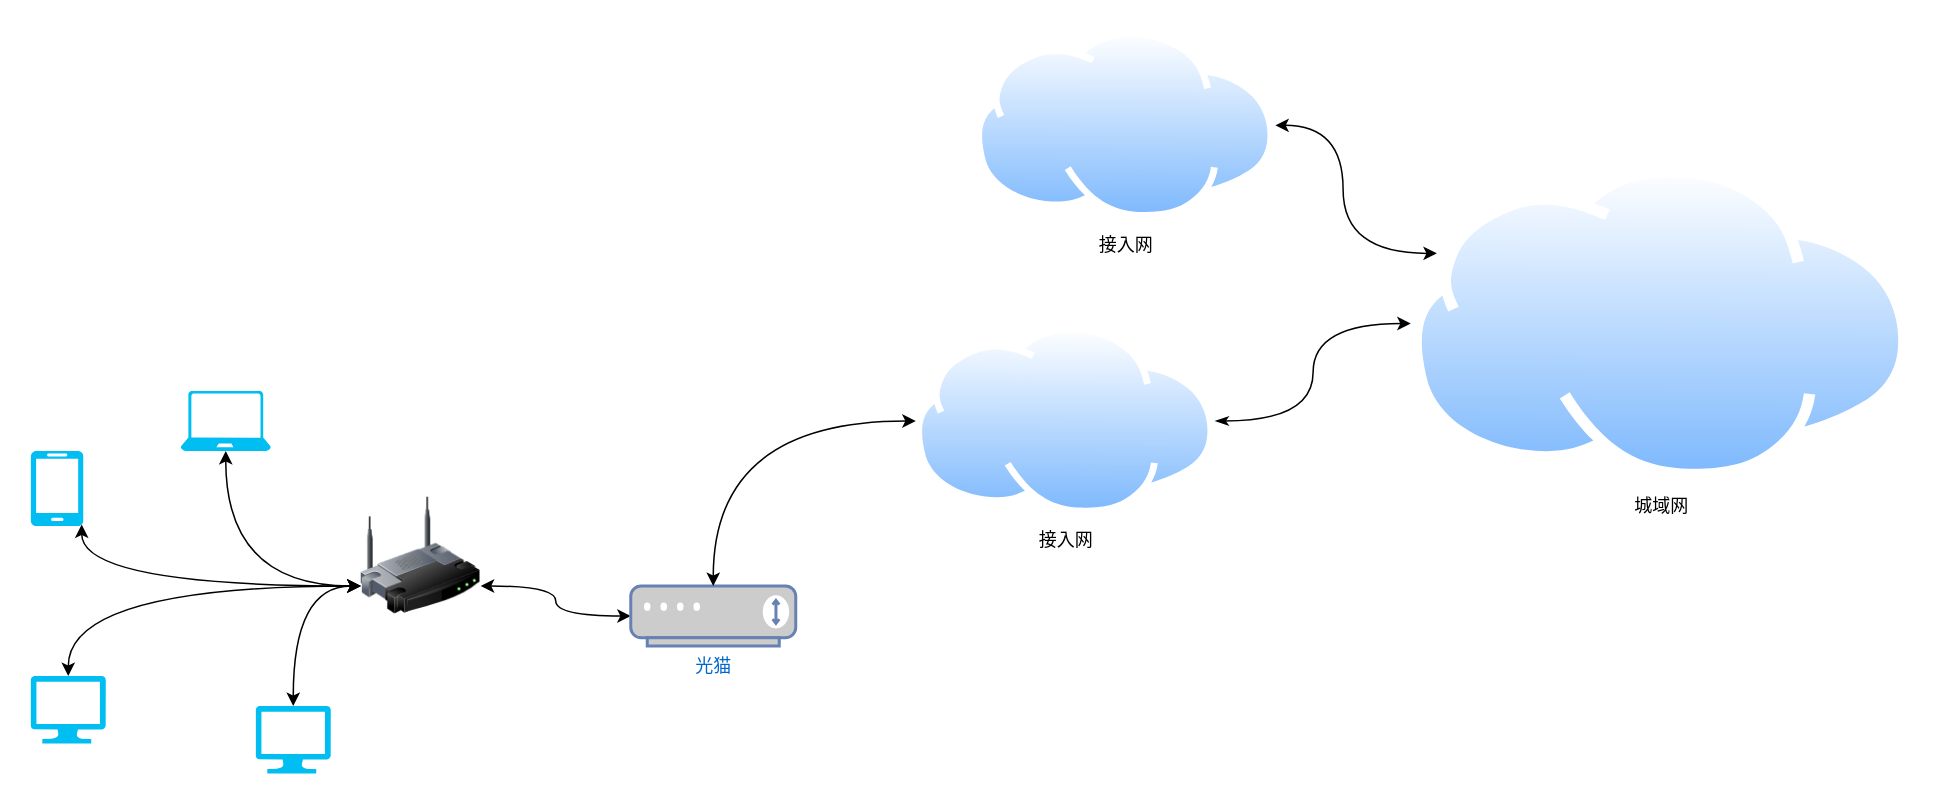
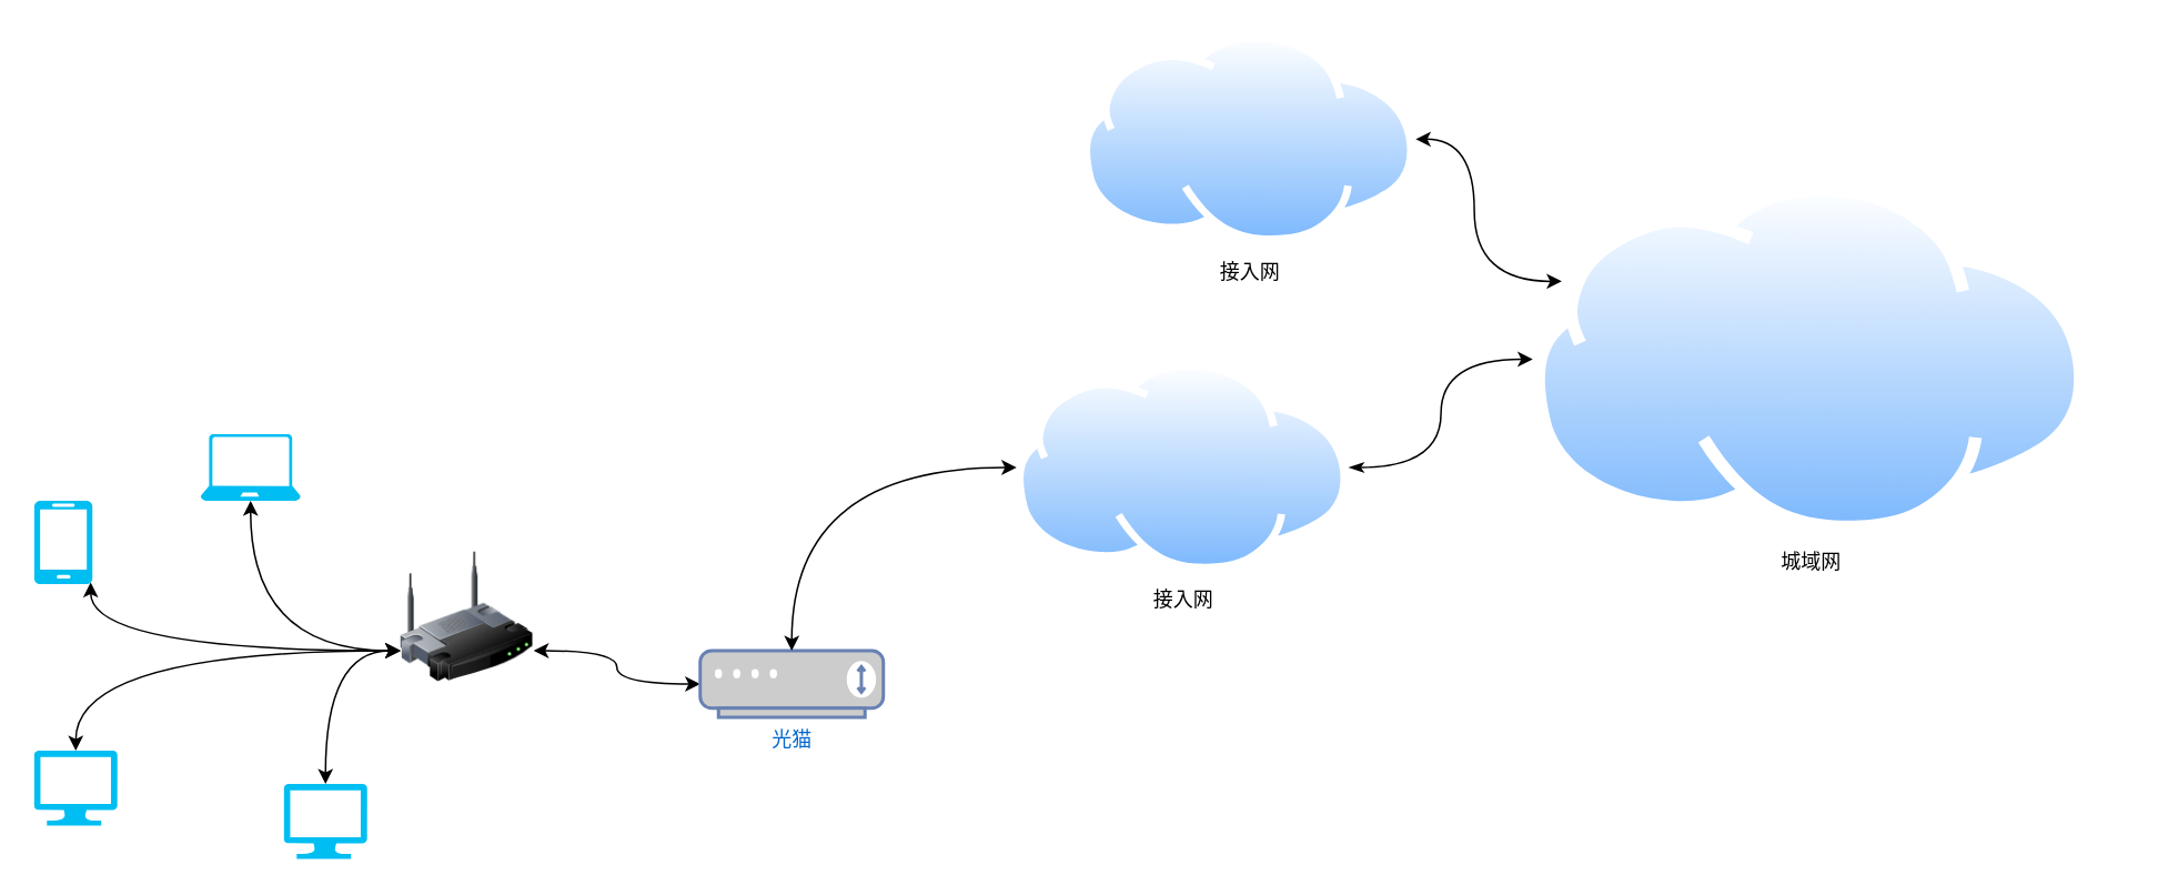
- <mxCell id="17" value="城域网" style="aspect=fixed;perimeter=ellipsePerimeter;html=1;align=center;shadow=0;dashed=0;spacingTop=3;image;image=img/lib/active_directory/internet_cloud.svg;" vertex="1" parent="1"><mxGeometry x="940" y="110" width="333.33" height="210" as="geometry" /></mxCell>
+ <mxCell id="17" value="城域网" style="aspect=fixed;perimeter=ellipsePerimeter;html=1;align=center;shadow=0;dashed=0;spacingTop=3;image;image=img/lib/active_directory/internet_cloud.svg;" vertex="1" parent="1"><mxGeometry x="920" y="110" width="333.33" height="210" as="geometry" /></mxCell>
